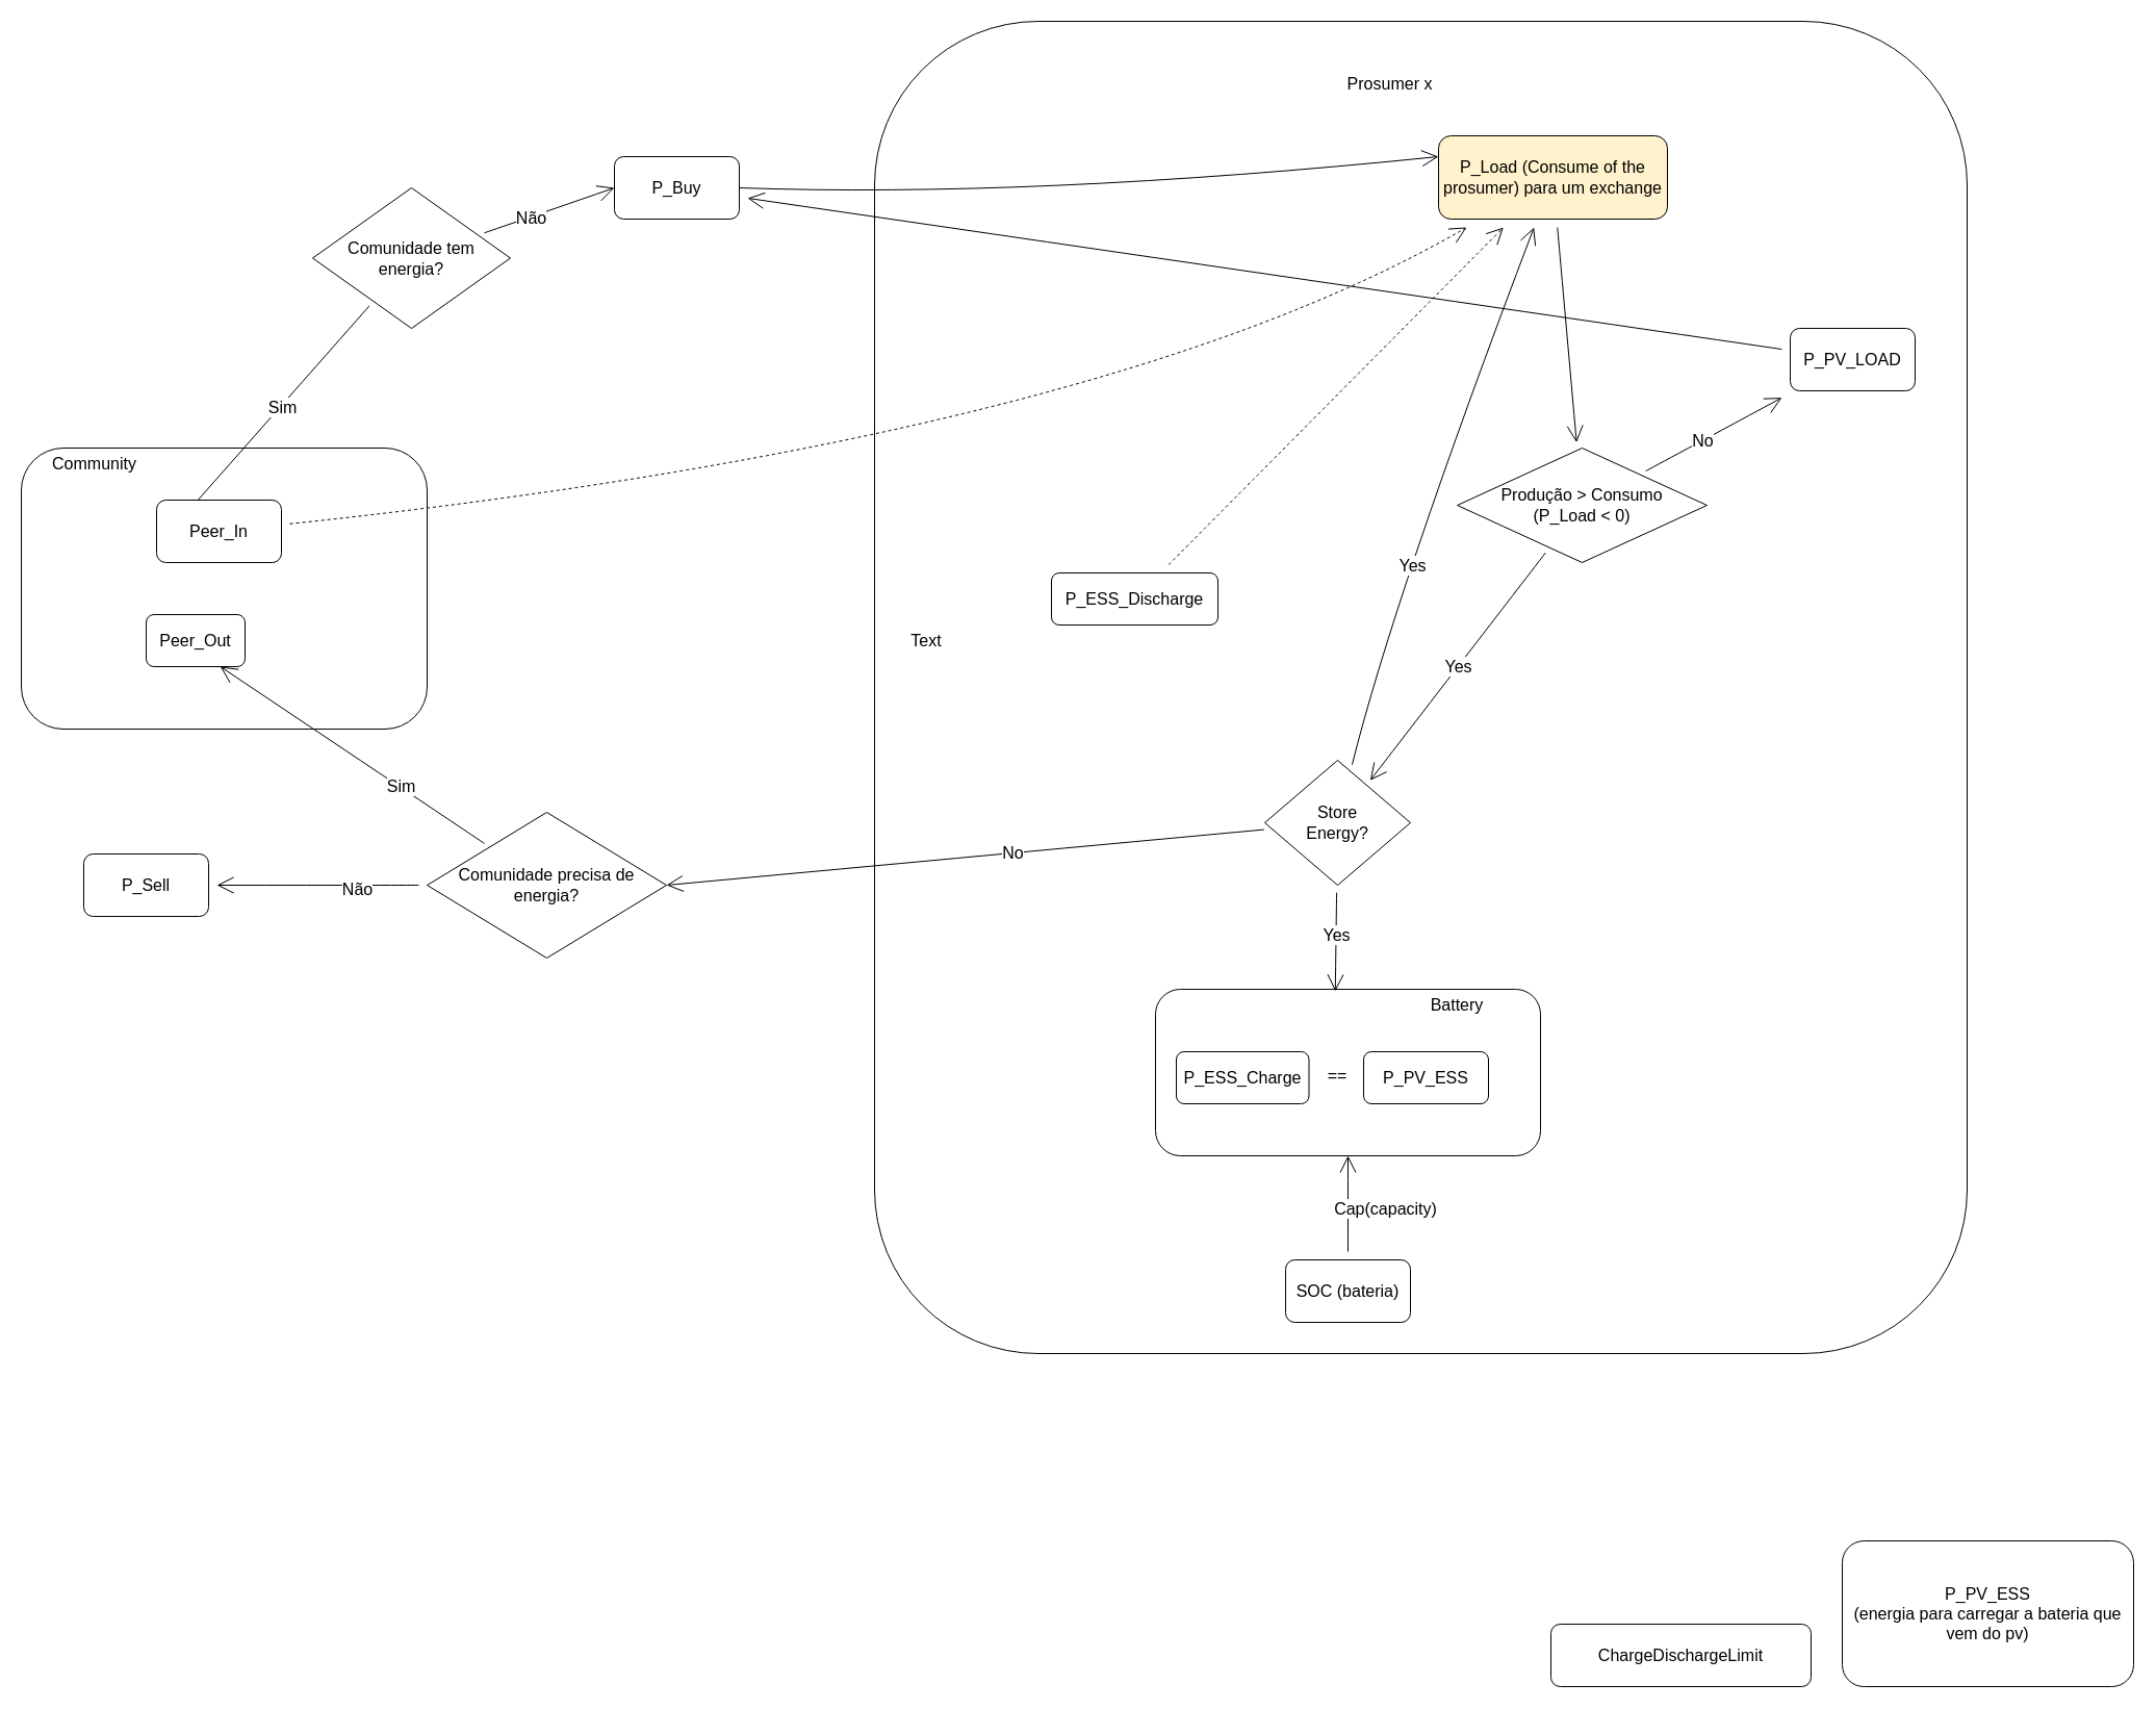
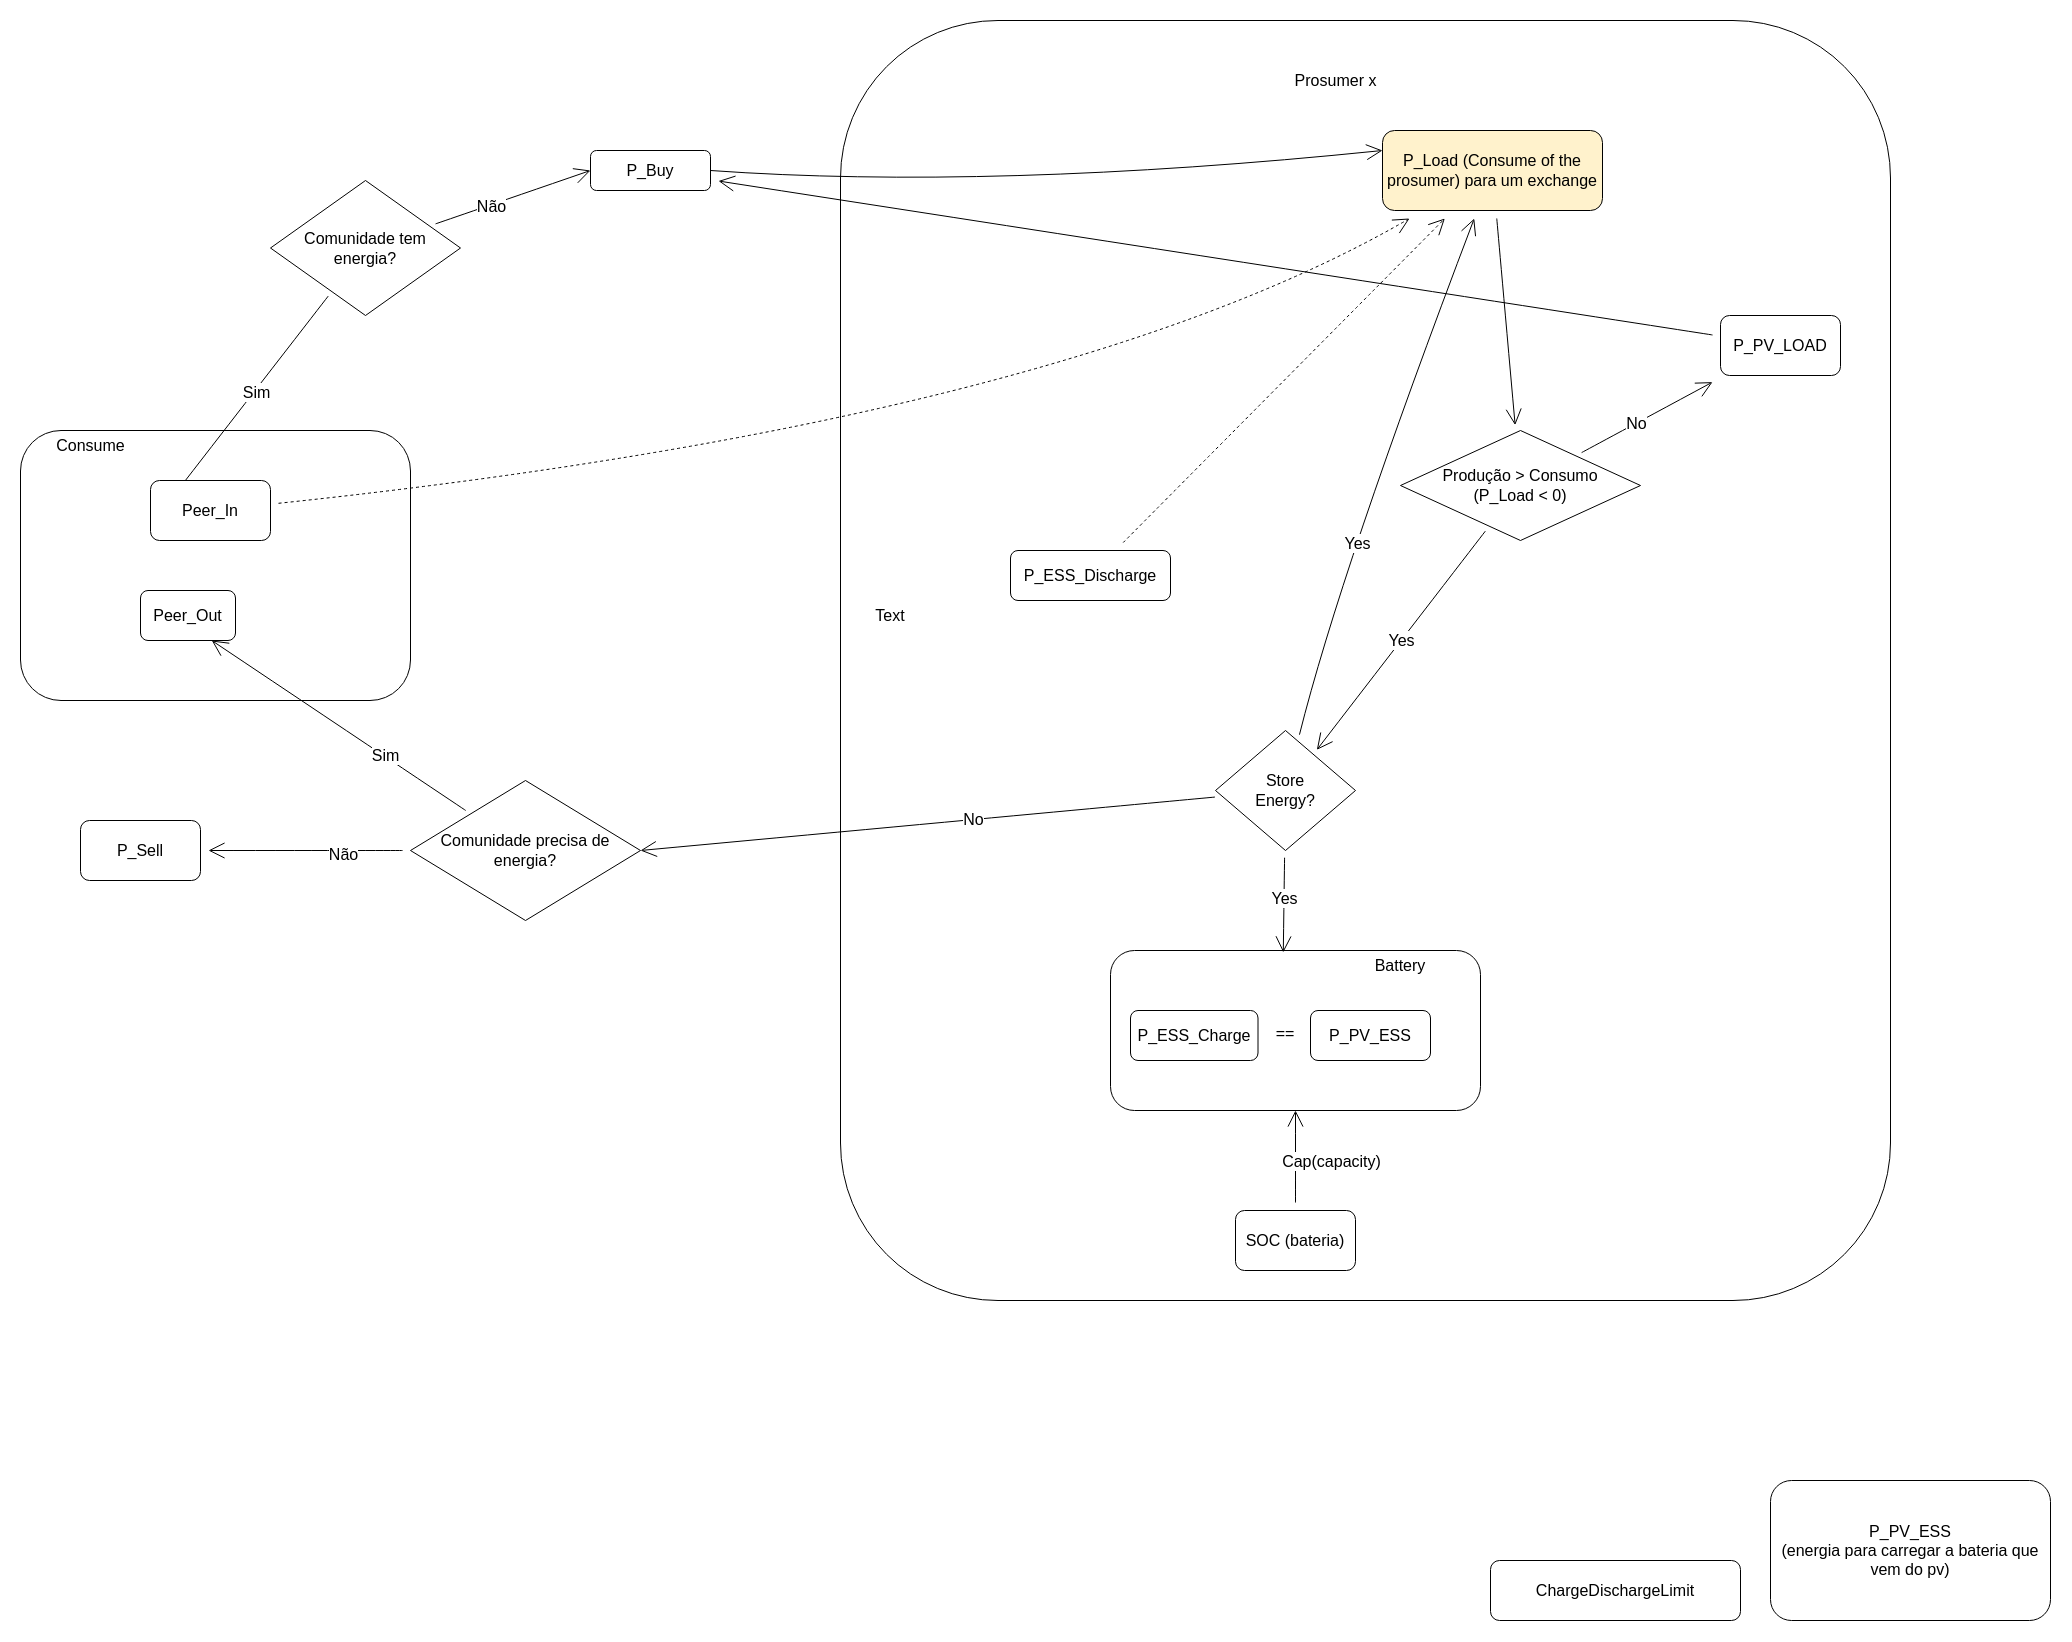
- <mxCell id="43" value="P_Buy" style="rounded=1;whiteSpace=wrap;html=1;fontSize=16;" vertex="1" parent="1"><mxGeometry x="590" y="150" width="120" height="60" as="geometry" /></mxCell>
+ <mxCell id="43" value="P_Buy" style="rounded=1;whiteSpace=wrap;html=1;fontSize=16;" vertex="1" parent="1"><mxGeometry x="590" y="150" width="120" height="40" as="geometry" /></mxCell>
- <mxCell id="40" value="&lt;font style=&quot;font-size: 16px;&quot;&gt;Comunidade tem energia?&lt;/font&gt;" style="rhombus;whiteSpace=wrap;html=1;fontSize=10;" vertex="1" parent="1"><mxGeometry x="300" y="180" width="190" height="135" as="geometry" /></mxCell>
+ <mxCell id="40" value="&lt;font style=&quot;font-size: 16px;&quot;&gt;Comunidade tem energia?&lt;/font&gt;" style="rhombus;whiteSpace=wrap;html=1;fontSize=10;" vertex="1" parent="1"><mxGeometry x="270" y="180" width="190" height="135" as="geometry" /></mxCell>
- <mxCell id="46" value="Community" style="text;html=1;align=center;verticalAlign=middle;resizable=0;points=[];autosize=1;strokeColor=none;fillColor=none;fontSize=16;" vertex="1" parent="1"><mxGeometry x="40" y="430" width="100" height="30" as="geometry" /></mxCell>
+ <mxCell id="46" value="Consume" style="text;html=1;align=center;verticalAlign=middle;resizable=0;points=[];autosize=1;strokeColor=none;fillColor=none;fontSize=16;" vertex="1" parent="1"><mxGeometry x="40" y="430" width="100" height="30" as="geometry" /></mxCell>
